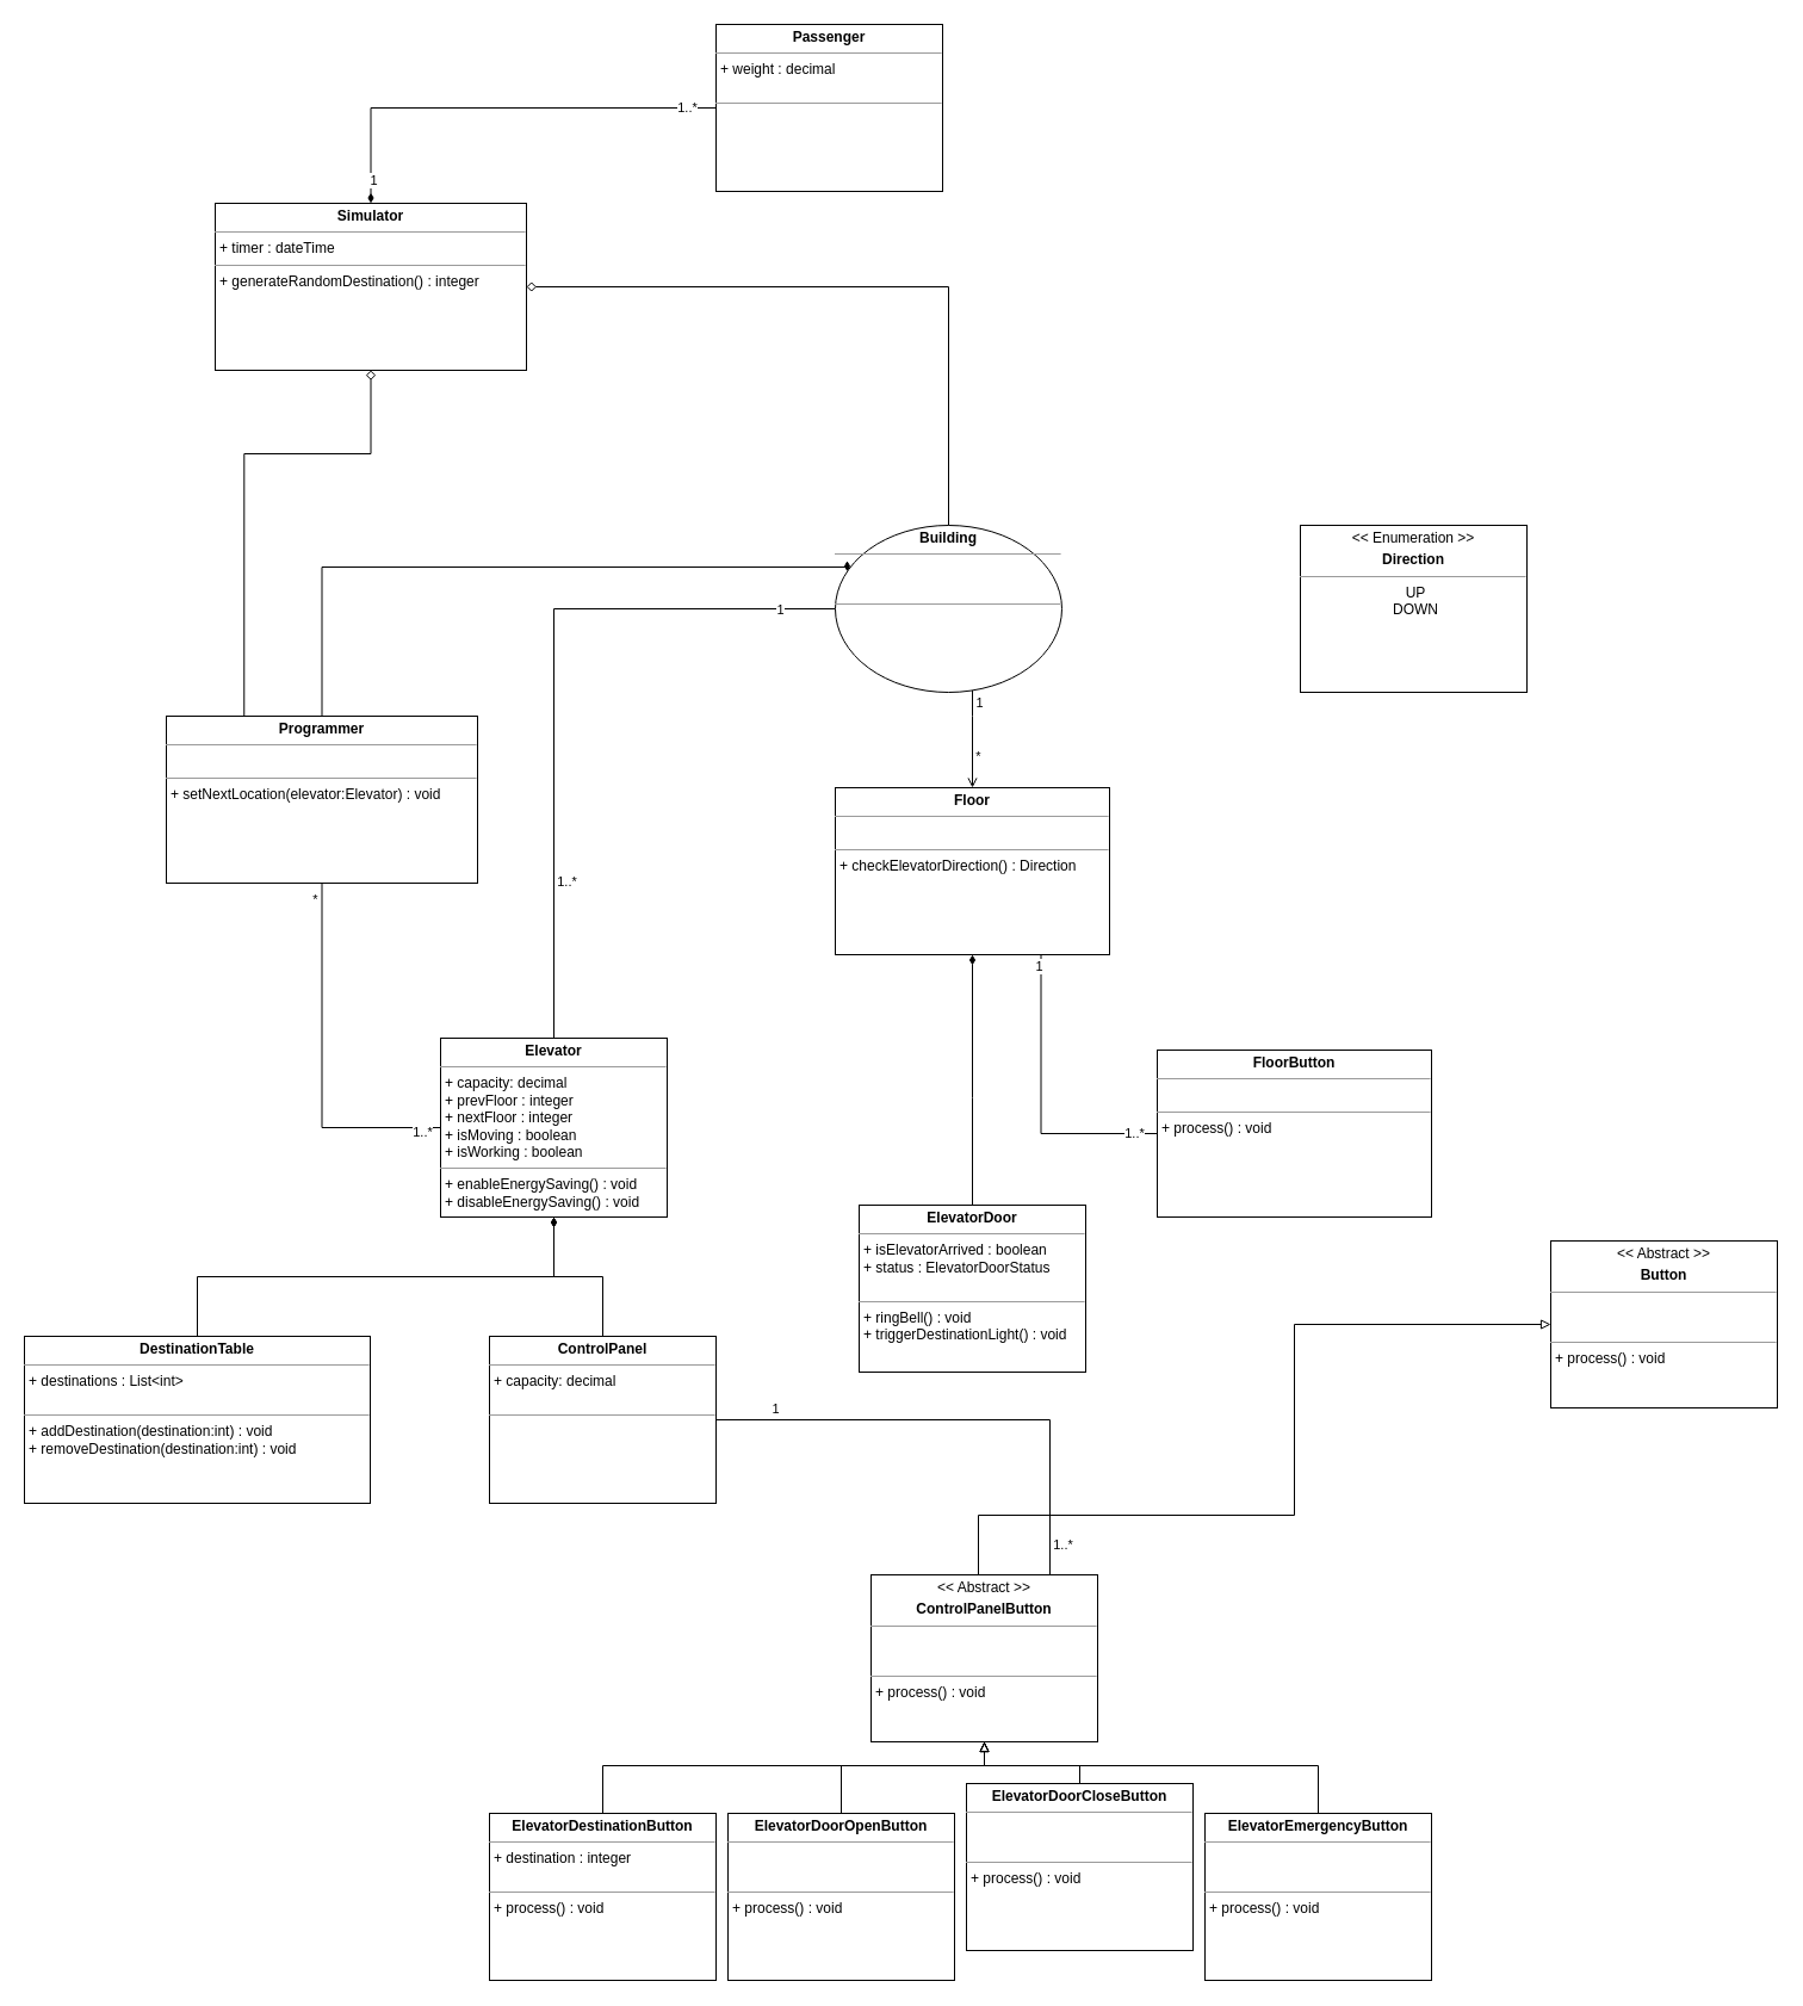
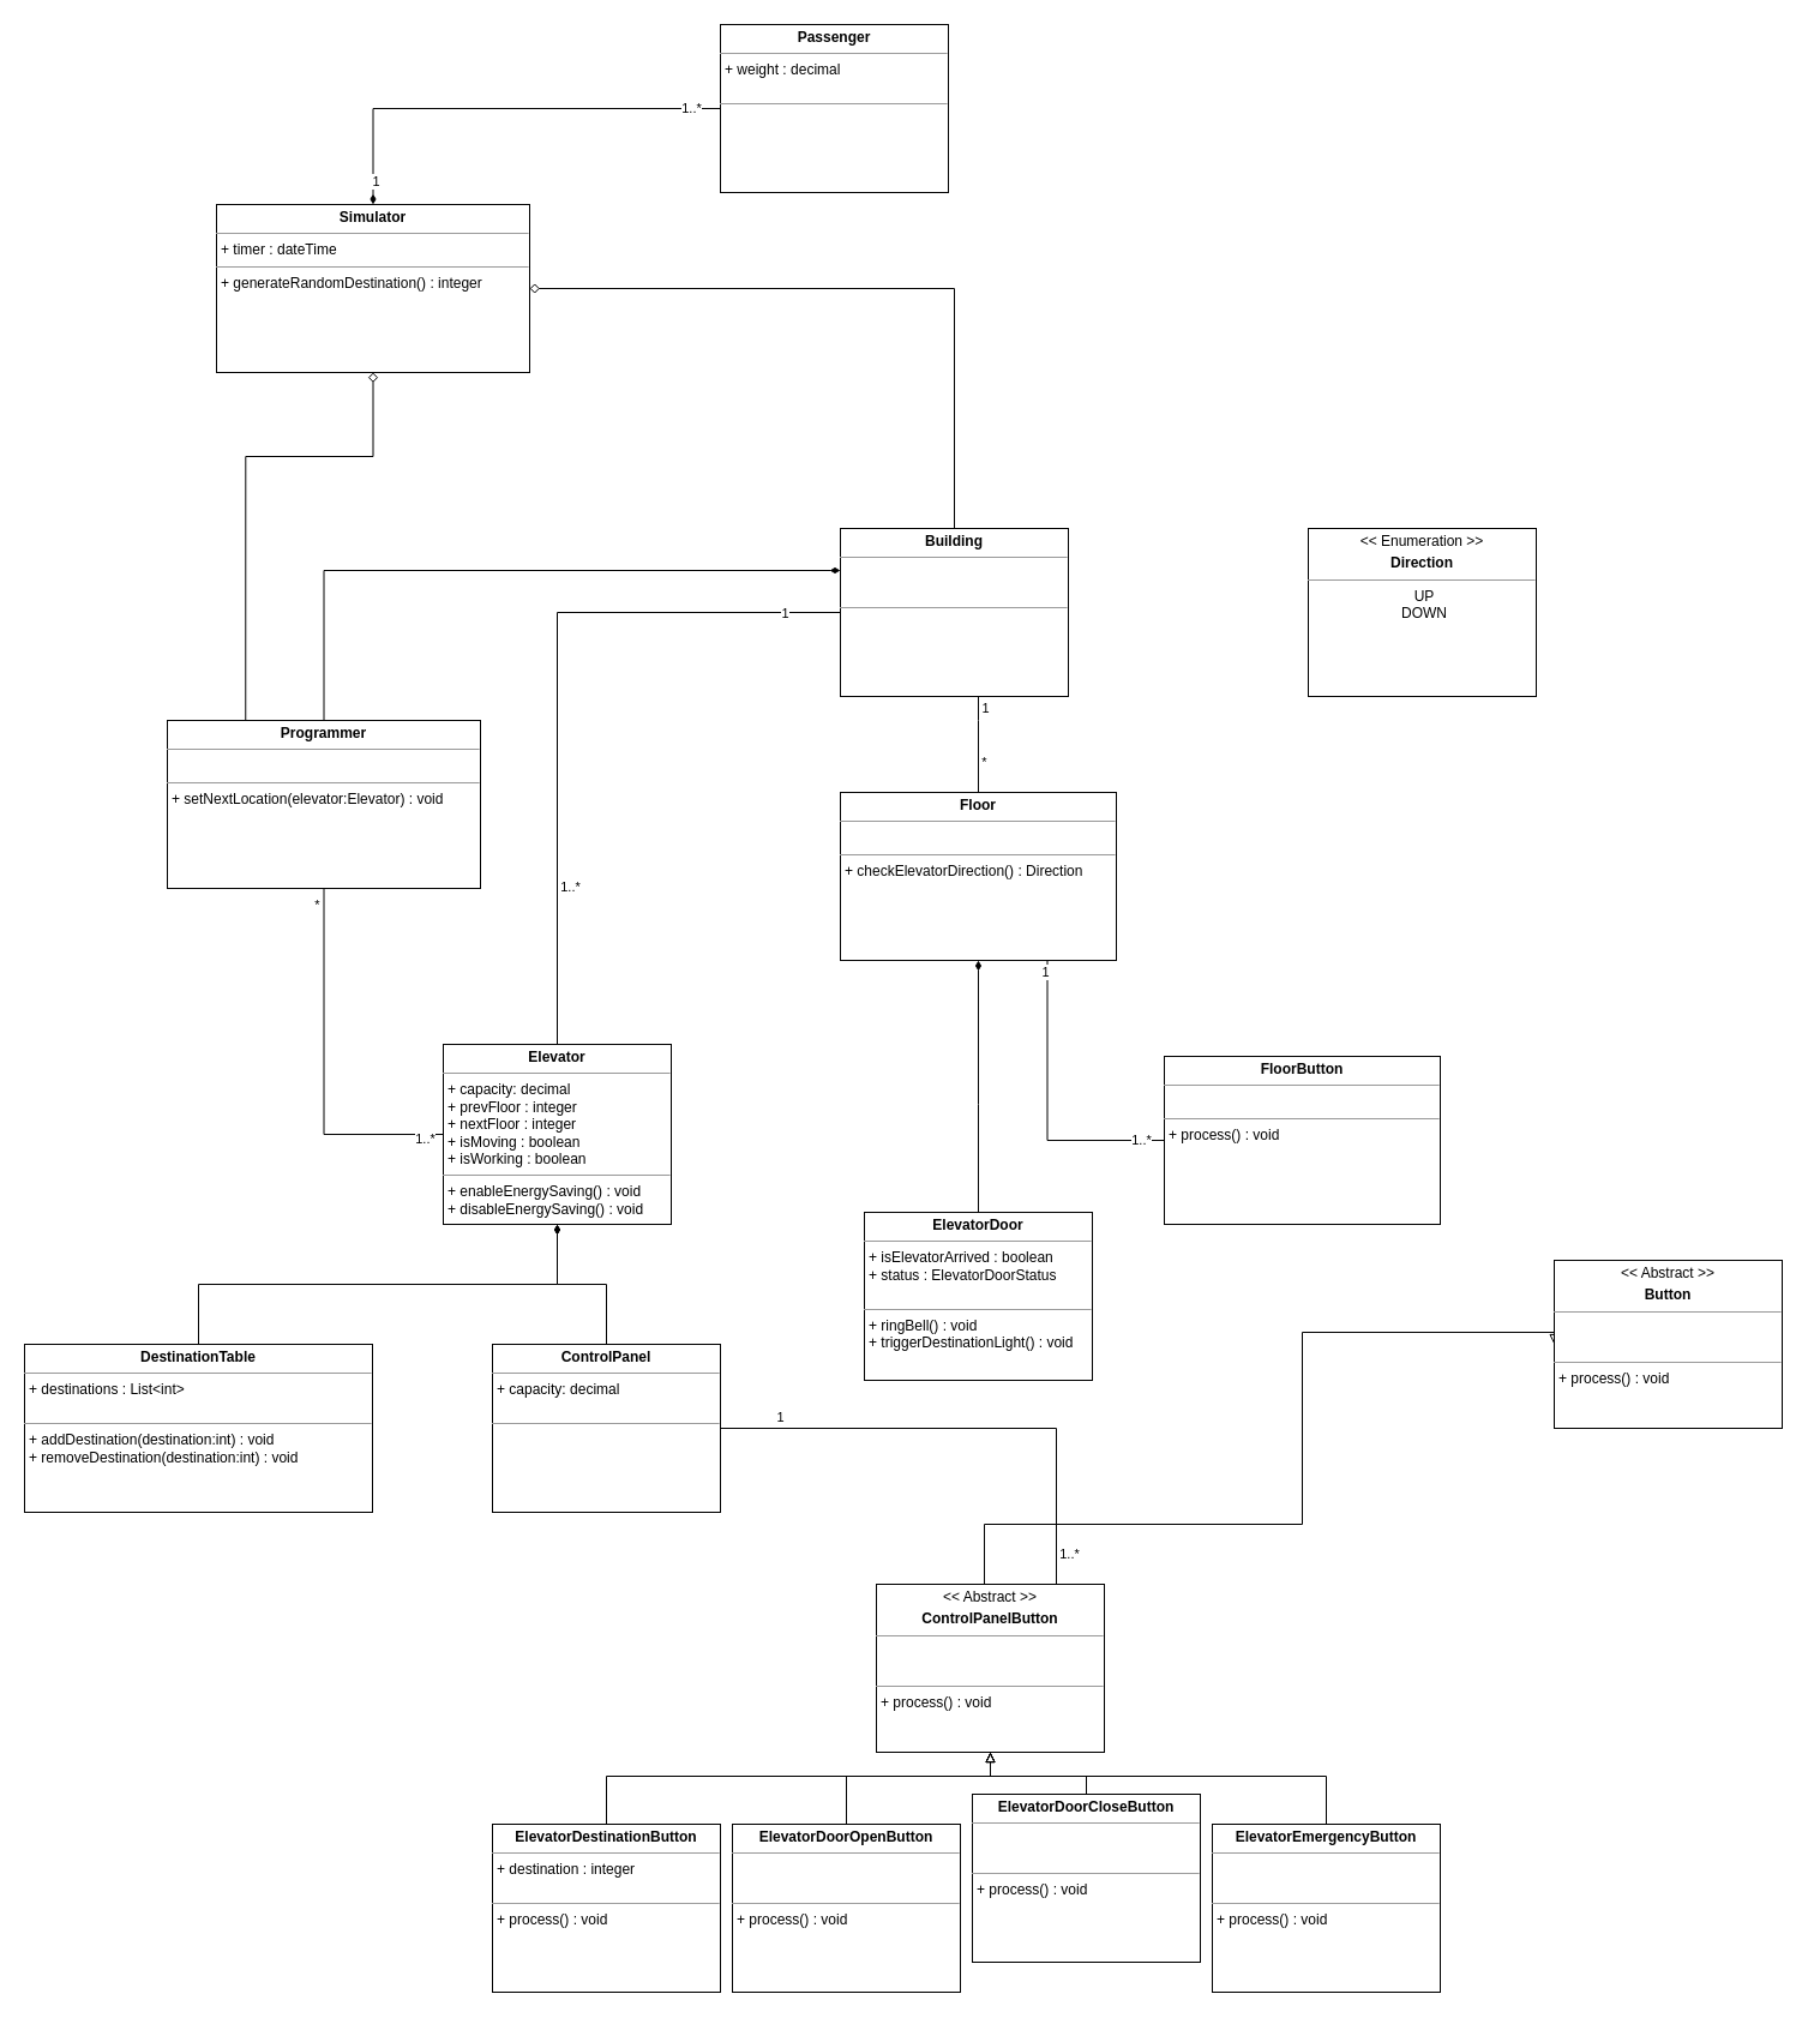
- <mxCell id="9" value="&lt;p style=&quot;margin:0px;margin-top:4px;text-align:center;&quot;&gt;&lt;b&gt;Building&lt;/b&gt;&lt;/p&gt;&lt;hr size=&quot;1&quot;&gt;&lt;p style=&quot;margin:0px;margin-left:4px;&quot;&gt;&lt;br&gt;&lt;br&gt;&lt;/p&gt;&lt;hr size=&quot;1&quot;&gt;&lt;p style=&quot;margin:0px;margin-left:4px;&quot;&gt;&lt;br&gt;&lt;/p&gt;" style="ellipse;verticalAlign=top;align=left;overflow=fill;fontSize=12;fontFamily=Helvetica;html=1;whiteSpace=wrap;" vertex="1" parent="1"><mxGeometry x="700" y="440" width="190" height="140" as="geometry" /></mxCell>
+ <mxCell id="9" value="&lt;p style=&quot;margin:0px;margin-top:4px;text-align:center;&quot;&gt;&lt;b&gt;Building&lt;/b&gt;&lt;/p&gt;&lt;hr size=&quot;1&quot;&gt;&lt;p style=&quot;margin:0px;margin-left:4px;&quot;&gt;&lt;br&gt;&lt;br&gt;&lt;/p&gt;&lt;hr size=&quot;1&quot;&gt;&lt;p style=&quot;margin:0px;margin-left:4px;&quot;&gt;&lt;br&gt;&lt;/p&gt;" style="verticalAlign=top;align=left;overflow=fill;fontSize=12;fontFamily=Helvetica;html=1;whiteSpace=wrap;" vertex="1" parent="1"><mxGeometry x="700" y="440" width="190" height="140" as="geometry" /></mxCell>
- <mxCell id="6" style="edgeStyle=orthogonalEdgeStyle;rounded=0;orthogonalLoop=1;jettySize=auto;html=1;entryX=0.5;entryY=0;entryDx=0;entryDy=0;endArrow=open;endFill=0;" edge="1" parent="1" source="9" target="27"><mxGeometry relative="1" as="geometry"><Array as="points"><mxPoint x="815" y="600" /><mxPoint x="815" y="600" /></Array></mxGeometry></mxCell>
+ <mxCell id="6" style="edgeStyle=orthogonalEdgeStyle;rounded=0;orthogonalLoop=1;jettySize=auto;html=1;entryX=0.5;entryY=0;entryDx=0;entryDy=0;endArrow=none;endFill=0;" edge="1" parent="1" source="9" target="27"><mxGeometry relative="1" as="geometry"><Array as="points"><mxPoint x="815" y="600" /><mxPoint x="815" y="600" /></Array></mxGeometry></mxCell>
- <mxCell id="33" value="&lt;p style=&quot;margin:0px;margin-top:4px;text-align:center;&quot;&gt;&amp;lt;&amp;lt; Abstract &amp;gt;&amp;gt;&lt;/p&gt;&lt;p style=&quot;margin:0px;margin-top:4px;text-align:center;&quot;&gt;&lt;b&gt;Button&lt;/b&gt;&lt;/p&gt;&lt;hr size=&quot;1&quot;&gt;&lt;p style=&quot;margin:0px;margin-left:4px;&quot;&gt;&lt;br&gt;&lt;br&gt;&lt;/p&gt;&lt;hr size=&quot;1&quot;&gt;&lt;p style=&quot;margin:0px;margin-left:4px;&quot;&gt;+ process() : void&lt;/p&gt;" style="verticalAlign=top;align=left;overflow=fill;fontSize=12;fontFamily=Helvetica;html=1;whiteSpace=wrap;" vertex="1" parent="1"><mxGeometry x="1300" y="1040" width="190" height="140" as="geometry" /></mxCell>
+ <mxCell id="33" value="&lt;p style=&quot;margin:0px;margin-top:4px;text-align:center;&quot;&gt;&amp;lt;&amp;lt; Abstract &amp;gt;&amp;gt;&lt;/p&gt;&lt;p style=&quot;margin:0px;margin-top:4px;text-align:center;&quot;&gt;&lt;b&gt;Button&lt;/b&gt;&lt;/p&gt;&lt;hr size=&quot;1&quot;&gt;&lt;p style=&quot;margin:0px;margin-left:4px;&quot;&gt;&lt;br&gt;&lt;br&gt;&lt;/p&gt;&lt;hr size=&quot;1&quot;&gt;&lt;p style=&quot;margin:0px;margin-left:4px;&quot;&gt;+ process() : void&lt;/p&gt;" style="verticalAlign=top;align=left;overflow=fill;fontSize=12;fontFamily=Helvetica;html=1;whiteSpace=wrap;" vertex="1" parent="1"><mxGeometry x="1295" y="1050" width="190" height="140" as="geometry" /></mxCell>
